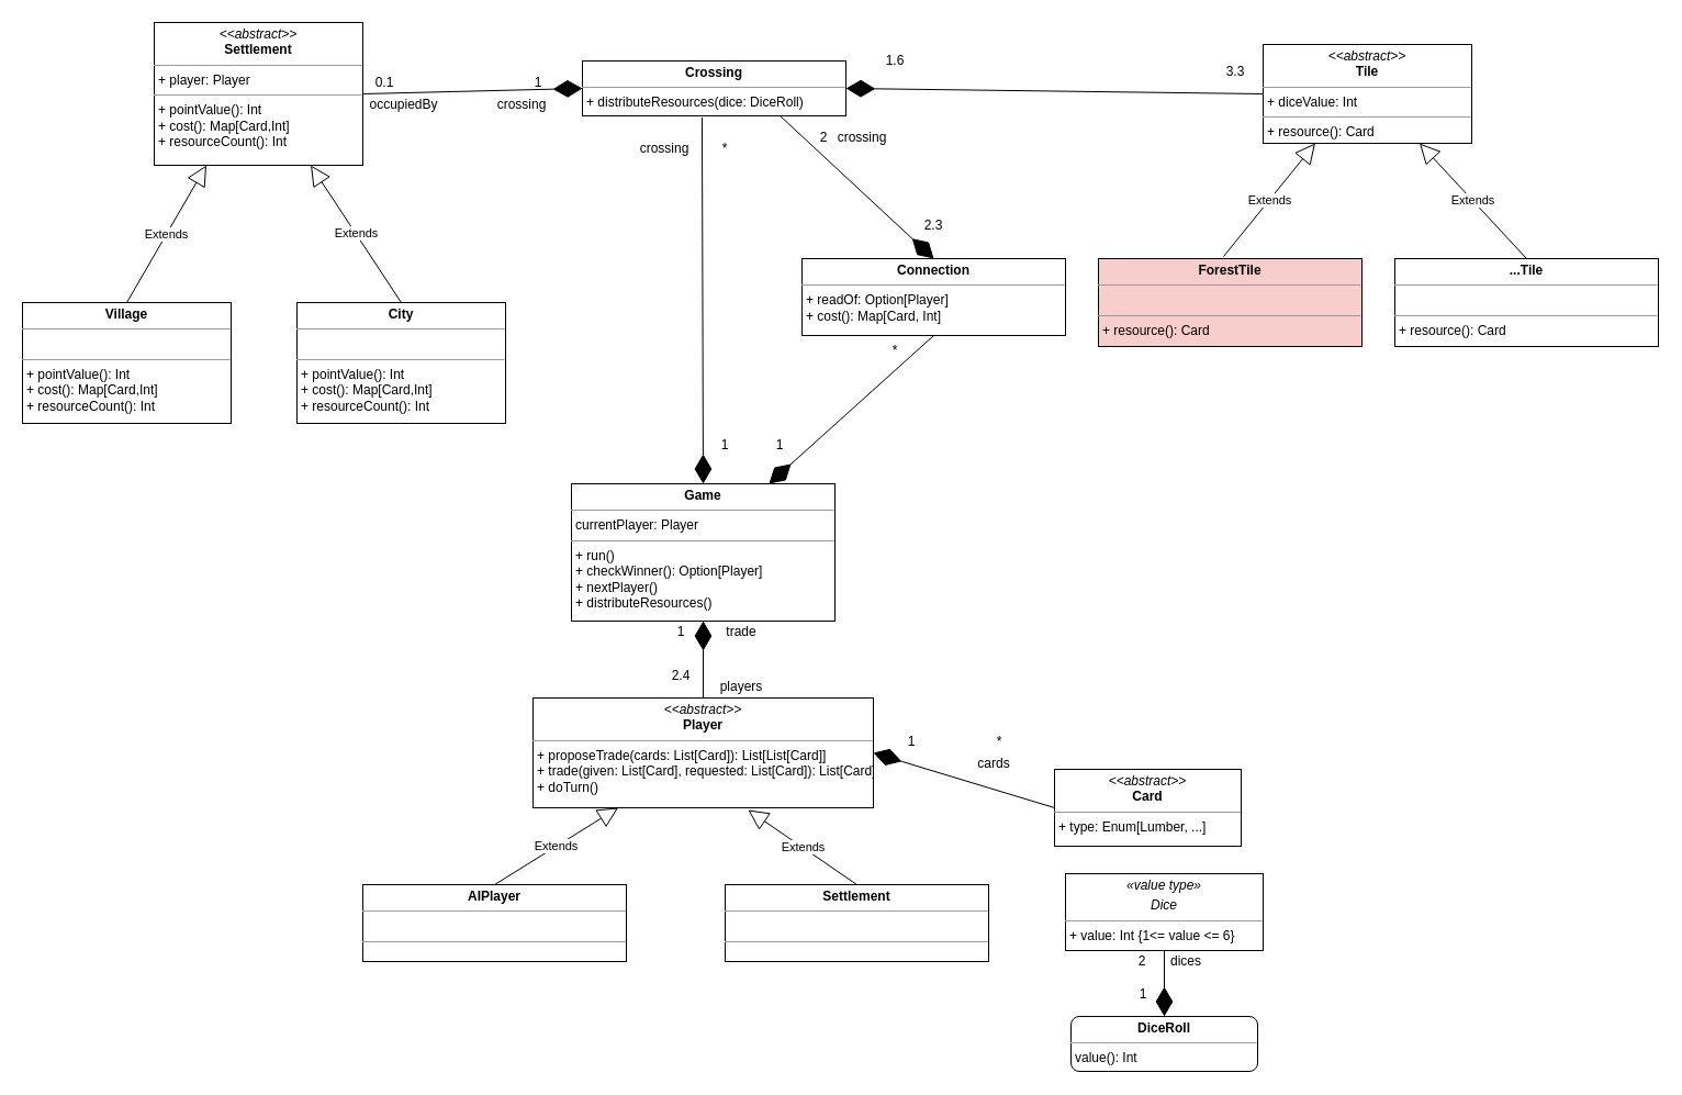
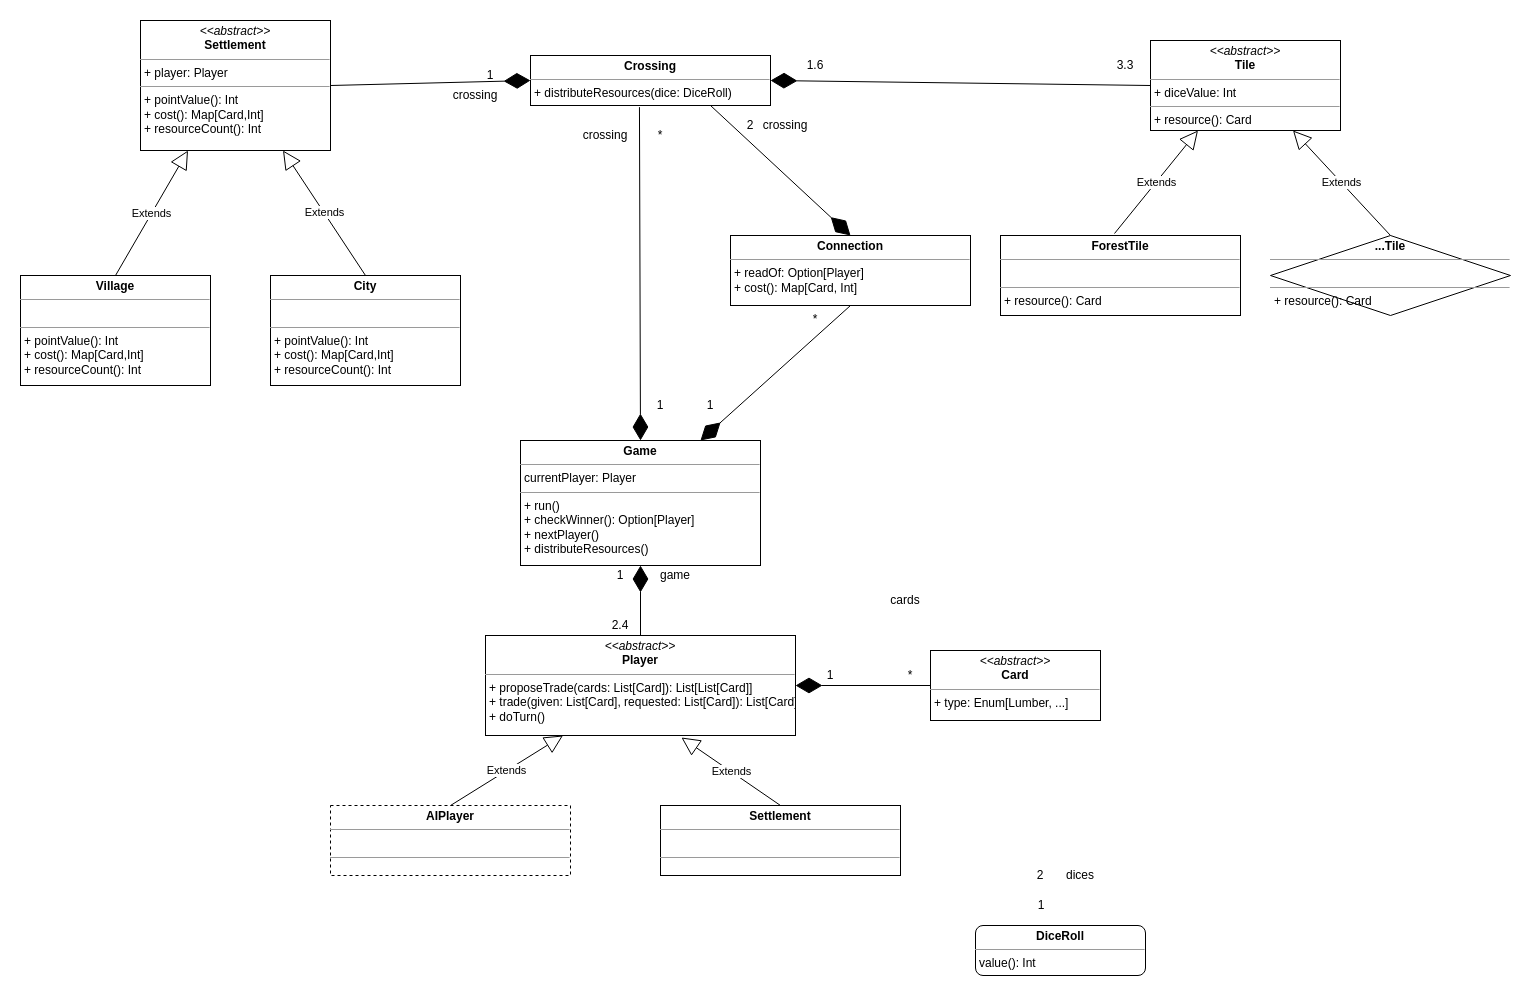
- <mxCell id="38" value="1.6" style="text;html=1;strokeColor=none;fillColor=none;align=center;verticalAlign=middle;whiteSpace=wrap;rounded=0;" vertex="1" parent="1"><mxGeometry x="795" y="45" width="40" height="20" as="geometry" /></mxCell>
+ <mxCell id="38" value="1.6" style="text;html=1;strokeColor=none;fillColor=none;align=center;verticalAlign=middle;whiteSpace=wrap;rounded=0;" vertex="1" parent="1"><mxGeometry x="795" y="55" width="40" height="20" as="geometry" /></mxCell>
- <mxCell id="31" value="0.1" style="text;html=1;strokeColor=none;fillColor=none;align=center;verticalAlign=middle;whiteSpace=wrap;rounded=0;" vertex="1" parent="1"><mxGeometry x="330" y="65" width="40" height="20" as="geometry" /></mxCell>
- <mxCell id="33" value="occupiedBy" style="text;html=1;strokeColor=none;fillColor=none;align=center;verticalAlign=middle;whiteSpace=wrap;rounded=0;" vertex="1" parent="1"><mxGeometry x="330" y="85" width="75" height="20" as="geometry" /></mxCell>
- <mxCell id="42" value="2.3" style="text;html=1;strokeColor=none;fillColor=none;align=center;verticalAlign=middle;whiteSpace=wrap;rounded=0;" vertex="1" parent="1"><mxGeometry x="830" y="195" width="40" height="20" as="geometry" /></mxCell>
- <mxCell id="16" value="&lt;p style=&quot;margin: 0px ; margin-top: 4px ; text-align: center&quot;&gt;&lt;b&gt;ForestTile&lt;/b&gt;&lt;/p&gt;&lt;hr size=&quot;1&quot;&gt;&lt;p style=&quot;margin: 0px ; margin-left: 4px&quot;&gt;&lt;br&gt;&lt;/p&gt;&lt;hr size=&quot;1&quot;&gt;&lt;p style=&quot;margin: 0px ; margin-left: 4px&quot;&gt;+ resource(): Card&lt;br&gt;&lt;/p&gt;" style="verticalAlign=top;align=left;overflow=fill;fontSize=12;fontFamily=Helvetica;html=1;fillColor=#f8cecc;" vertex="1" parent="1"><mxGeometry x="1000" y="235" width="240" height="80" as="geometry" /></mxCell>
+ <mxCell id="16" value="&lt;p style=&quot;margin: 0px ; margin-top: 4px ; text-align: center&quot;&gt;&lt;b&gt;ForestTile&lt;/b&gt;&lt;/p&gt;&lt;hr size=&quot;1&quot;&gt;&lt;p style=&quot;margin: 0px ; margin-left: 4px&quot;&gt;&lt;br&gt;&lt;/p&gt;&lt;hr size=&quot;1&quot;&gt;&lt;p style=&quot;margin: 0px ; margin-left: 4px&quot;&gt;+ resource(): Card&lt;br&gt;&lt;/p&gt;" style="verticalAlign=top;align=left;overflow=fill;fontSize=12;fontFamily=Helvetica;html=1;" vertex="1" parent="1"><mxGeometry x="1000" y="235" width="240" height="80" as="geometry" /></mxCell>
- <mxCell id="17" value="&lt;p style=&quot;margin: 0px ; margin-top: 4px ; text-align: center&quot;&gt;&lt;b&gt;...Tile&lt;/b&gt;&lt;/p&gt;&lt;hr size=&quot;1&quot;&gt;&lt;p style=&quot;margin: 0px ; margin-left: 4px&quot;&gt;&lt;br&gt;&lt;/p&gt;&lt;hr size=&quot;1&quot;&gt;&lt;p style=&quot;margin: 0px ; margin-left: 4px&quot;&gt;+ resource(): Card&lt;br&gt;&lt;/p&gt;" style="verticalAlign=top;align=left;overflow=fill;fontSize=12;fontFamily=Helvetica;html=1;" vertex="1" parent="1"><mxGeometry x="1270" y="235" width="240" height="80" as="geometry" /></mxCell>
+ <mxCell id="17" value="&lt;p style=&quot;margin: 0px ; margin-top: 4px ; text-align: center&quot;&gt;&lt;b&gt;...Tile&lt;/b&gt;&lt;/p&gt;&lt;hr size=&quot;1&quot;&gt;&lt;p style=&quot;margin: 0px ; margin-left: 4px&quot;&gt;&lt;br&gt;&lt;/p&gt;&lt;hr size=&quot;1&quot;&gt;&lt;p style=&quot;margin: 0px ; margin-left: 4px&quot;&gt;+ resource(): Card&lt;br&gt;&lt;/p&gt;" style="rhombus;verticalAlign=top;align=left;overflow=fill;fontSize=12;fontFamily=Helvetica;html=1;" vertex="1" parent="1"><mxGeometry x="1270" y="235" width="240" height="80" as="geometry" /></mxCell>
- <mxCell id="45" value="&lt;div&gt;trade&lt;/div&gt;" style="text;html=1;strokeColor=none;fillColor=none;align=center;verticalAlign=middle;whiteSpace=wrap;rounded=0;" vertex="1" parent="1"><mxGeometry x="650" y="565" width="50" height="20" as="geometry" /></mxCell>
+ <mxCell id="45" value="&lt;div&gt;game&lt;/div&gt;" style="text;html=1;strokeColor=none;fillColor=none;align=center;verticalAlign=middle;whiteSpace=wrap;rounded=0;" vertex="1" parent="1"><mxGeometry x="650" y="565" width="50" height="20" as="geometry" /></mxCell>
- <mxCell id="47" value="2.4" style="text;html=1;strokeColor=none;fillColor=none;align=center;verticalAlign=middle;whiteSpace=wrap;rounded=0;" vertex="1" parent="1"><mxGeometry x="600" y="605" width="40" height="20" as="geometry" /></mxCell>
+ <mxCell id="47" value="2.4" style="text;html=1;strokeColor=none;fillColor=none;align=center;verticalAlign=middle;whiteSpace=wrap;rounded=0;" vertex="1" parent="1"><mxGeometry x="600" y="615" width="40" height="20" as="geometry" /></mxCell>
- <mxCell id="48" value="&lt;div&gt;players&lt;/div&gt;" style="text;html=1;strokeColor=none;fillColor=none;align=center;verticalAlign=middle;whiteSpace=wrap;rounded=0;" vertex="1" parent="1"><mxGeometry x="650" y="615" width="50" height="20" as="geometry" /></mxCell>
- <mxCell id="51" value="&lt;div&gt;cards&lt;/div&gt;" style="text;html=1;strokeColor=none;fillColor=none;align=center;verticalAlign=middle;whiteSpace=wrap;rounded=0;" vertex="1" parent="1"><mxGeometry x="880" y="685" width="50" height="20" as="geometry" /></mxCell>
+ <mxCell id="51" value="&lt;div&gt;cards&lt;/div&gt;" style="text;html=1;strokeColor=none;fillColor=none;align=center;verticalAlign=middle;whiteSpace=wrap;rounded=0;" vertex="1" parent="1"><mxGeometry x="880" y="590" width="50" height="20" as="geometry" /></mxCell>
- <mxCell id="22" value="&lt;p style=&quot;margin: 0px ; margin-top: 4px ; text-align: center&quot;&gt;&lt;i&gt;&amp;lt;&amp;lt;abstract&amp;gt;&amp;gt;&lt;/i&gt;&lt;br&gt;&lt;b&gt;Card&lt;/b&gt;&lt;/p&gt;&lt;hr size=&quot;1&quot;&gt;&lt;p style=&quot;margin: 0px ; margin-left: 4px&quot;&gt;&lt;/p&gt;&lt;p style=&quot;margin: 0px ; margin-left: 4px&quot;&gt;+ type: Enum[Lumber, ...]&lt;/p&gt;&lt;div&gt;&lt;br&gt;&lt;/div&gt;&lt;div&gt;&lt;br&gt;&lt;/div&gt;" style="verticalAlign=top;align=left;overflow=fill;fontSize=12;fontFamily=Helvetica;html=1;" vertex="1" parent="1"><mxGeometry x="960" y="700" width="170" height="70" as="geometry" /></mxCell>
+ <mxCell id="22" value="&lt;p style=&quot;margin: 0px ; margin-top: 4px ; text-align: center&quot;&gt;&lt;i&gt;&amp;lt;&amp;lt;abstract&amp;gt;&amp;gt;&lt;/i&gt;&lt;br&gt;&lt;b&gt;Card&lt;/b&gt;&lt;/p&gt;&lt;hr size=&quot;1&quot;&gt;&lt;p style=&quot;margin: 0px ; margin-left: 4px&quot;&gt;&lt;/p&gt;&lt;p style=&quot;margin: 0px ; margin-left: 4px&quot;&gt;+ type: Enum[Lumber, ...]&lt;/p&gt;&lt;div&gt;&lt;br&gt;&lt;/div&gt;&lt;div&gt;&lt;br&gt;&lt;/div&gt;" style="verticalAlign=top;align=left;overflow=fill;fontSize=12;fontFamily=Helvetica;html=1;" vertex="1" parent="1"><mxGeometry x="930" y="650" width="170" height="70" as="geometry" /></mxCell>
- <mxCell id="28" value="&lt;p style=&quot;margin: 0px ; margin-top: 4px ; text-align: center&quot;&gt;&lt;i&gt;«value type»&lt;/i&gt;&lt;/p&gt;&lt;p style=&quot;margin: 0px ; margin-top: 4px ; text-align: center&quot;&gt;&lt;i&gt;Dice&lt;/i&gt;&lt;/p&gt;&lt;hr size=&quot;1&quot;&gt;&lt;p style=&quot;margin: 0px ; margin-left: 4px&quot;&gt;&lt;/p&gt;&lt;p style=&quot;margin: 0px ; margin-left: 4px&quot;&gt;+&amp;nbsp;&lt;span&gt;value: Int {1&amp;lt;= value &amp;lt;= 6}&lt;/span&gt;&lt;/p&gt;&lt;div&gt;&lt;span&gt;&lt;br&gt;&lt;/span&gt;&lt;/div&gt;&lt;div&gt;&lt;br&gt;&lt;/div&gt;&lt;div&gt;&lt;br&gt;&lt;/div&gt;" style="verticalAlign=top;align=left;overflow=fill;fontSize=12;fontFamily=Helvetica;html=1;" vertex="1" parent="1"><mxGeometry x="970" y="795" width="180" height="70" as="geometry" /></mxCell>
- <mxCell id="24" value="&lt;p style=&quot;margin: 0px ; margin-top: 4px ; text-align: center&quot;&gt;&lt;b&gt;AIPlayer&lt;/b&gt;&lt;/p&gt;&lt;hr size=&quot;1&quot;&gt;&lt;p style=&quot;margin: 0px ; margin-left: 4px&quot;&gt;&lt;br&gt;&lt;/p&gt;&lt;hr size=&quot;1&quot;&gt;&lt;p style=&quot;margin: 0px ; margin-left: 4px&quot;&gt;&lt;br&gt;&lt;/p&gt;" style="verticalAlign=top;align=left;overflow=fill;fontSize=12;fontFamily=Helvetica;html=1;" vertex="1" parent="1"><mxGeometry x="330" y="805" width="240" height="70" as="geometry" /></mxCell>
+ <mxCell id="24" value="&lt;p style=&quot;margin: 0px ; margin-top: 4px ; text-align: center&quot;&gt;&lt;b&gt;AIPlayer&lt;/b&gt;&lt;/p&gt;&lt;hr size=&quot;1&quot;&gt;&lt;p style=&quot;margin: 0px ; margin-left: 4px&quot;&gt;&lt;br&gt;&lt;/p&gt;&lt;hr size=&quot;1&quot;&gt;&lt;p style=&quot;margin: 0px ; margin-left: 4px&quot;&gt;&lt;br&gt;&lt;/p&gt;" style="verticalAlign=top;align=left;overflow=fill;fontSize=12;fontFamily=Helvetica;html=1;dashed=1;" vertex="1" parent="1"><mxGeometry x="330" y="805" width="240" height="70" as="geometry" /></mxCell>
- <mxCell id="30" value="" style="endArrow=diamondThin;endFill=1;endSize=24;html=1;exitX=0.5;exitY=1;exitDx=0;exitDy=0;entryX=0.5;entryY=0;entryDx=0;entryDy=0;" edge="1" parent="1" source="28" target="29"><mxGeometry width="160" relative="1" as="geometry"><mxPoint x="940" y="695" as="sourcePoint" /><mxPoint x="805" y="695" as="targetPoint" /></mxGeometry></mxCell>
